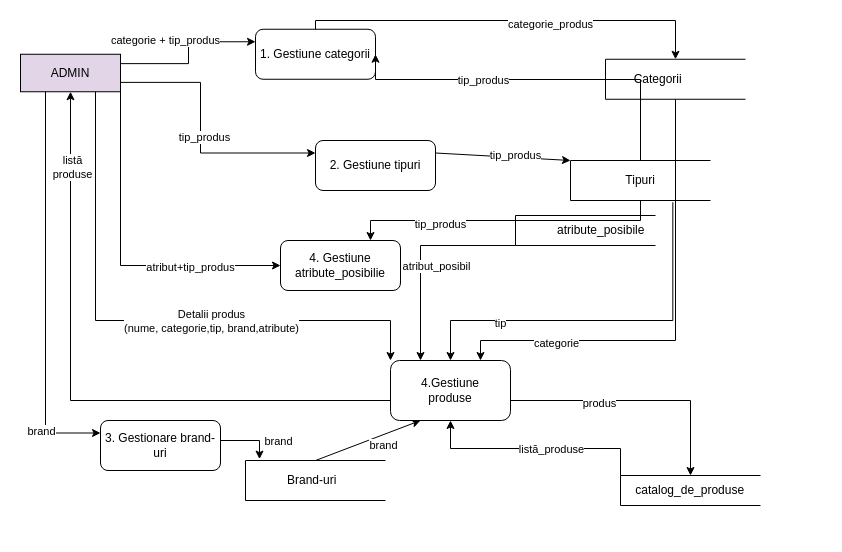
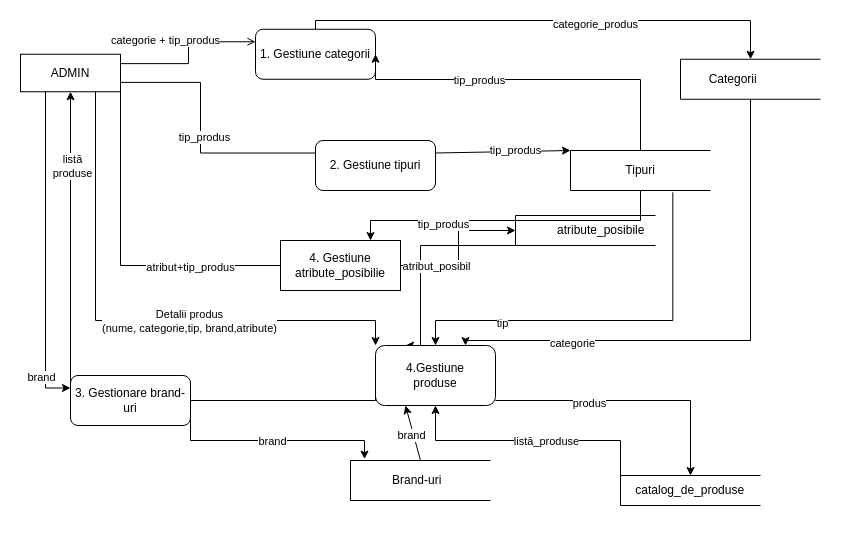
- <mxCell id="19" value="" style="endArrow=classic;html=1;rounded=0;exitX=1;exitY=0.25;exitDx=0;exitDy=0;entryX=0;entryY=0.25;entryDx=0;entryDy=0;edgeStyle=elbowEdgeStyle;" parent="1" source="2" target="12" edge="1"><mxGeometry width="50" height="50" relative="1" as="geometry"><mxPoint x="280" y="80" as="sourcePoint" /><mxPoint x="330" y="30" as="targetPoint" /></mxGeometry></mxCell>
+ <mxCell id="19" value="" style="endArrow=open;html=1;rounded=0;exitX=1;exitY=0.25;exitDx=0;exitDy=0;entryX=0;entryY=0.25;entryDx=0;entryDy=0;edgeStyle=elbowEdgeStyle;" parent="1" source="2" target="12" edge="1"><mxGeometry width="50" height="50" relative="1" as="geometry"><mxPoint x="280" y="80" as="sourcePoint" /><mxPoint x="330" y="30" as="targetPoint" /></mxGeometry></mxCell>
- <mxCell id="2" value="ADMIN" style="rounded=0;whiteSpace=wrap;html=1;fillColor=#e1d5e7;" parent="1" vertex="1"><mxGeometry x="20" y="53.75" width="100" height="37.5" as="geometry" /></mxCell>
+ <mxCell id="2" value="ADMIN" style="rounded=0;whiteSpace=wrap;html=1;" parent="1" vertex="1"><mxGeometry x="20" y="53.75" width="100" height="37.5" as="geometry" /></mxCell>
- <mxCell id="17" value="&lt;span style=&quot;white-space: pre;&quot;&gt;&#09;&lt;/span&gt;Categorii&amp;nbsp;" style="strokeWidth=1;html=1;shape=mxgraph.flowchart.annotation_1;align=left;pointerEvents=1;" parent="1" vertex="1"><mxGeometry x="605" y="58.75" width="140" height="40" as="geometry" /></mxCell>
+ <mxCell id="17" value="&lt;span style=&quot;white-space: pre;&quot;&gt;&#09;&lt;/span&gt;Categorii&amp;nbsp;" style="strokeWidth=1;html=1;shape=mxgraph.flowchart.annotation_1;align=left;pointerEvents=1;" parent="1" vertex="1"><mxGeometry x="680" y="58.75" width="140" height="40" as="geometry" /></mxCell>
- <mxCell id="23" value="" style="endArrow=classic;html=1;rounded=0;exitX=1;exitY=0.75;exitDx=0;exitDy=0;entryX=0;entryY=0.25;entryDx=0;entryDy=0;edgeStyle=elbowEdgeStyle;" parent="1" source="2" target="13" edge="1"><mxGeometry width="50" height="50" relative="1" as="geometry"><mxPoint x="140" y="170" as="sourcePoint" /><mxPoint x="190" y="120" as="targetPoint" /><Array as="points"><mxPoint x="200" y="120" /></Array></mxGeometry></mxCell>
+ <mxCell id="23" value="" style="endArrow=none;html=1;rounded=0;exitX=1;exitY=0.75;exitDx=0;exitDy=0;entryX=0;entryY=0.25;entryDx=0;entryDy=0;edgeStyle=elbowEdgeStyle;" parent="1" source="2" target="13" edge="1"><mxGeometry width="50" height="50" relative="1" as="geometry"><mxPoint x="140" y="170" as="sourcePoint" /><mxPoint x="190" y="120" as="targetPoint" /><Array as="points"><mxPoint x="200" y="120" /></Array></mxGeometry></mxCell>
- <mxCell id="16" value="&lt;span style=&quot;white-space: pre;&quot;&gt;&#09;&lt;span style=&quot;white-space: pre;&quot;&gt;&#09;&lt;/span&gt;&lt;/span&gt;Tipuri" style="strokeWidth=1;html=1;shape=mxgraph.flowchart.annotation_1;align=left;pointerEvents=1;" parent="1" vertex="1"><mxGeometry x="570" y="160" width="140" height="40" as="geometry" /></mxCell>
+ <mxCell id="16" value="&lt;span style=&quot;white-space: pre;&quot;&gt;&#09;&lt;span style=&quot;white-space: pre;&quot;&gt;&#09;&lt;/span&gt;&lt;/span&gt;Tipuri" style="strokeWidth=1;html=1;shape=mxgraph.flowchart.annotation_1;align=left;pointerEvents=1;" parent="1" vertex="1"><mxGeometry x="570" y="150" width="140" height="40" as="geometry" /></mxCell>
+ <mxCell id="36" value="" style="endArrow=classic;html=1;rounded=0;exitX=1;exitY=0.5;exitDx=0;exitDy=0;entryX=0;entryY=0.5;entryDx=0;entryDy=0;entryPerimeter=0;edgeStyle=elbowEdgeStyle;" parent="1" source="15" target="35" edge="1"><mxGeometry width="50" height="50" relative="1" as="geometry"><mxPoint x="580" y="320" as="sourcePoint" /><mxPoint x="630" y="270" as="targetPoint" /></mxGeometry></mxCell>
+ <mxCell id="37" value="atribut" style="edgeLabel;html=1;align=center;verticalAlign=middle;resizable=0;points=[];" parent="36" vertex="1" connectable="0"><mxGeometry x="-0.52" relative="1" as="geometry"><mxPoint x="16" as="offset" /></mxGeometry></mxCell>
- <mxCell id="33" value="" style="endArrow=classic;html=1;rounded=0;exitX=1;exitY=1;exitDx=0;exitDy=0;edgeStyle=elbowEdgeStyle;elbow=vertical;entryX=0;entryY=0.5;entryDx=0;entryDy=0;" parent="1" source="2" target="15" edge="1"><mxGeometry width="50" height="50" relative="1" as="geometry"><mxPoint x="170" y="310" as="sourcePoint" /><mxPoint x="460" y="365" as="targetPoint" /><Array as="points"><mxPoint x="250" y="265" /><mxPoint x="250" y="260" /><mxPoint x="200" y="264" /></Array></mxGeometry></mxCell>
+ <mxCell id="33" value="" style="endArrow=none;html=1;rounded=0;exitX=1;exitY=1;exitDx=0;exitDy=0;edgeStyle=elbowEdgeStyle;elbow=vertical;entryX=0;entryY=0.5;entryDx=0;entryDy=0;" parent="1" source="2" target="15" edge="1"><mxGeometry width="50" height="50" relative="1" as="geometry"><mxPoint x="170" y="310" as="sourcePoint" /><mxPoint x="460" y="365" as="targetPoint" /><Array as="points"><mxPoint x="250" y="265" /><mxPoint x="250" y="260" /><mxPoint x="200" y="264" /></Array></mxGeometry></mxCell>
- <mxCell id="15" value="4. Gestiune atribute_posibilie" style="rounded=1;whiteSpace=wrap;html=1;" parent="1" vertex="1"><mxGeometry x="280" y="240" width="120" height="50" as="geometry" /></mxCell>
+ <mxCell id="15" value="4. Gestiune atribute_posibilie" style="whiteSpace=wrap;html=1;rounded=0;" parent="1" vertex="1"><mxGeometry x="280" y="240" width="120" height="50" as="geometry" /></mxCell>
- <mxCell id="48" value="4.Gestiune&lt;br&gt;produse" style="rounded=1;whiteSpace=wrap;html=1;" vertex="1" parent="1"><mxGeometry x="390" y="360" width="120" height="60" as="geometry" /></mxCell>
+ <mxCell id="48" value="4.Gestiune&lt;br&gt;produse" style="rounded=1;whiteSpace=wrap;html=1;" vertex="1" parent="1"><mxGeometry x="375" y="345" width="120" height="60" as="geometry" /></mxCell>
- <mxCell id="14" value="3. Gestionare brand-uri" style="rounded=1;whiteSpace=wrap;html=1;" parent="1" vertex="1"><mxGeometry x="100" y="420" width="120" height="50" as="geometry" /></mxCell>
+ <mxCell id="14" value="3. Gestionare brand-uri" style="rounded=1;whiteSpace=wrap;html=1;" parent="1" vertex="1"><mxGeometry x="70" y="375" width="120" height="50" as="geometry" /></mxCell>
- <mxCell id="18" value="&lt;blockquote style=&quot;margin: 0 0 0 40px; border: none; padding: 0px;&quot;&gt;Brand-uri&lt;/blockquote&gt;" style="strokeWidth=1;html=1;shape=mxgraph.flowchart.annotation_1;align=left;pointerEvents=1;" parent="1" vertex="1"><mxGeometry x="245" y="460" width="140" height="40" as="geometry" /></mxCell>
+ <mxCell id="18" value="&lt;blockquote style=&quot;margin: 0 0 0 40px; border: none; padding: 0px;&quot;&gt;Brand-uri&lt;/blockquote&gt;" style="strokeWidth=1;html=1;shape=mxgraph.flowchart.annotation_1;align=left;pointerEvents=1;" parent="1" vertex="1"><mxGeometry x="350" y="460" width="140" height="40" as="geometry" /></mxCell>
